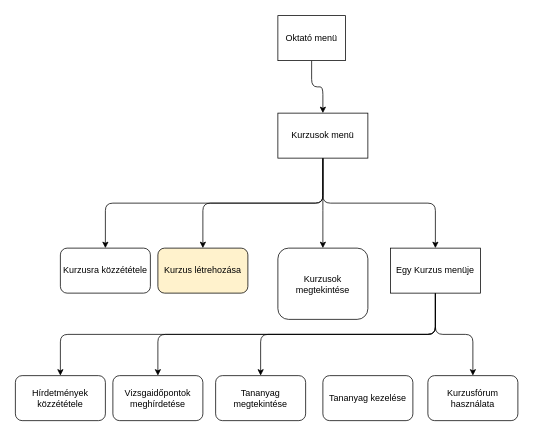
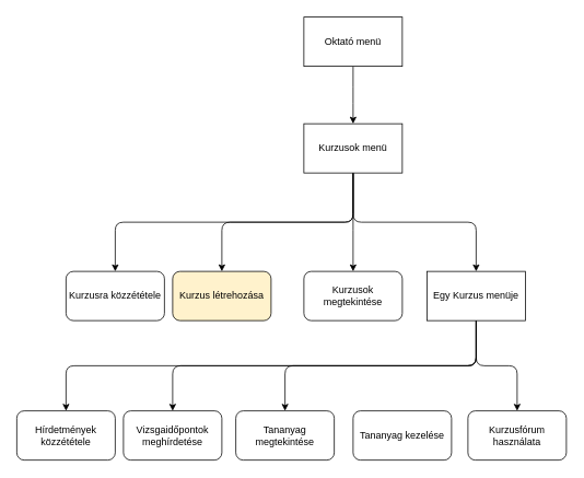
- <mxCell id="3" value="Oktató menü" style="rounded=0;whiteSpace=wrap;html=1;" parent="1" vertex="1"><mxGeometry x="370" y="20" width="90" height="60" as="geometry" /></mxCell>
+ <mxCell id="3" value="Oktató menü" style="rounded=0;whiteSpace=wrap;html=1;" parent="1" vertex="1"><mxGeometry x="370" y="20" width="120" height="60" as="geometry" /></mxCell>
- <mxCell id="4" value="Kurzusok megtekintése" style="rounded=1;whiteSpace=wrap;html=1;" parent="1" vertex="1"><mxGeometry x="370" y="330" width="120" height="95" as="geometry" /></mxCell>
+ <mxCell id="4" value="Kurzusok megtekintése" style="rounded=1;whiteSpace=wrap;html=1;" parent="1" vertex="1"><mxGeometry x="370" y="330" width="120" height="60" as="geometry" /></mxCell>
